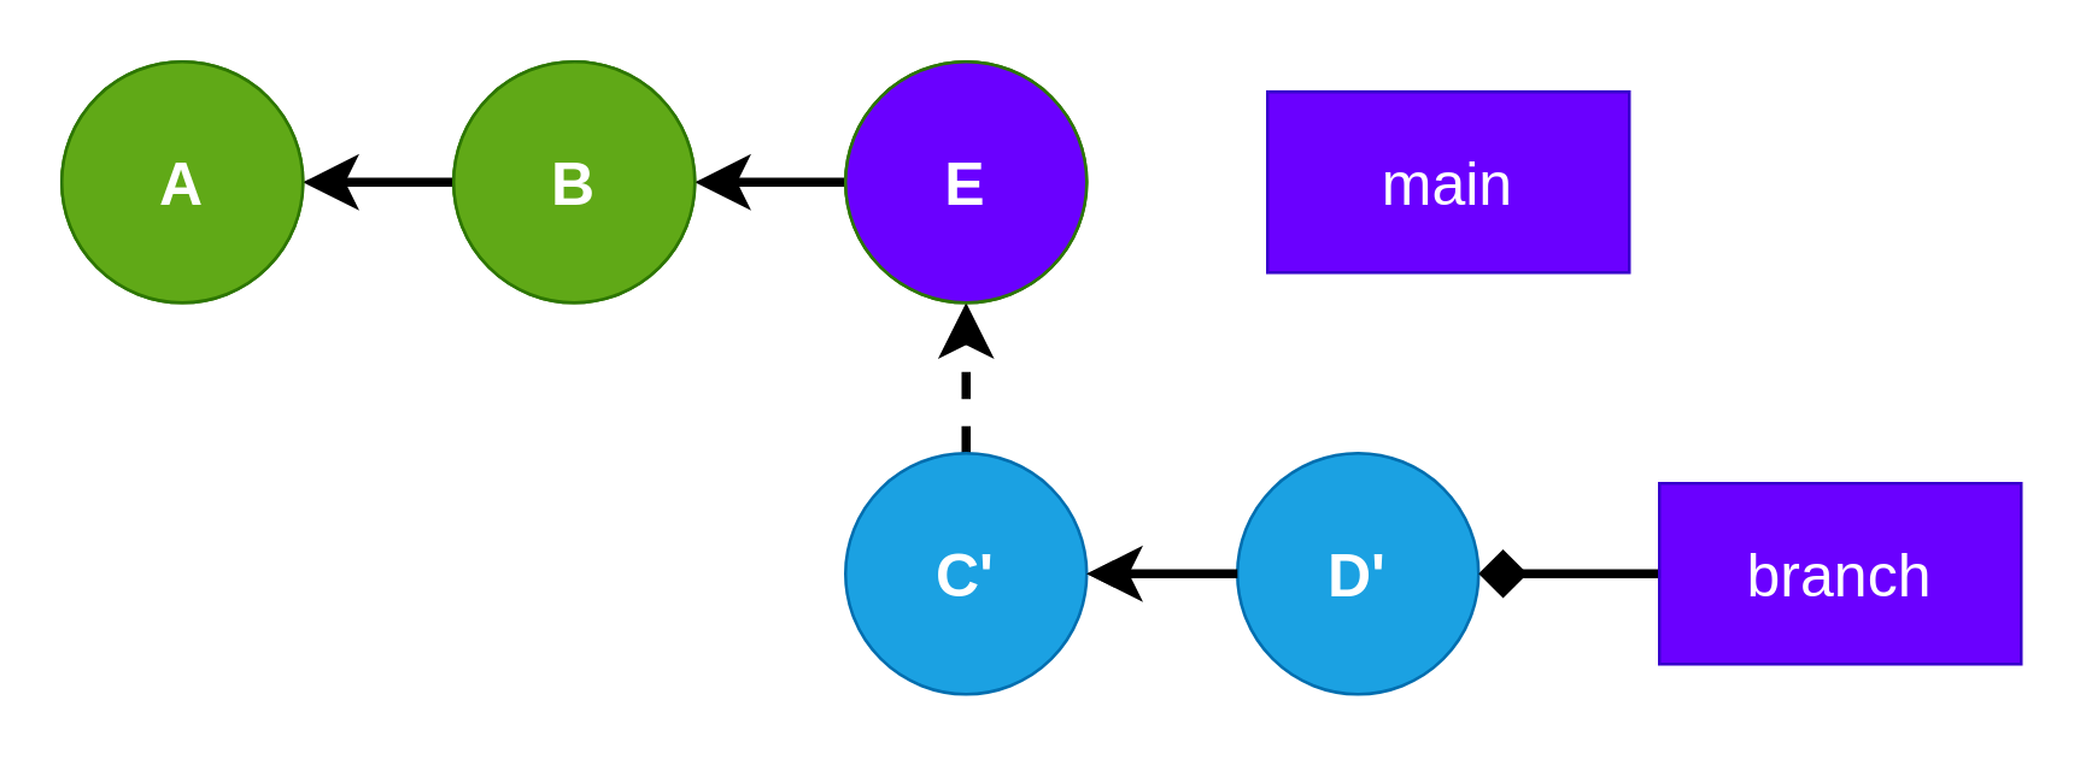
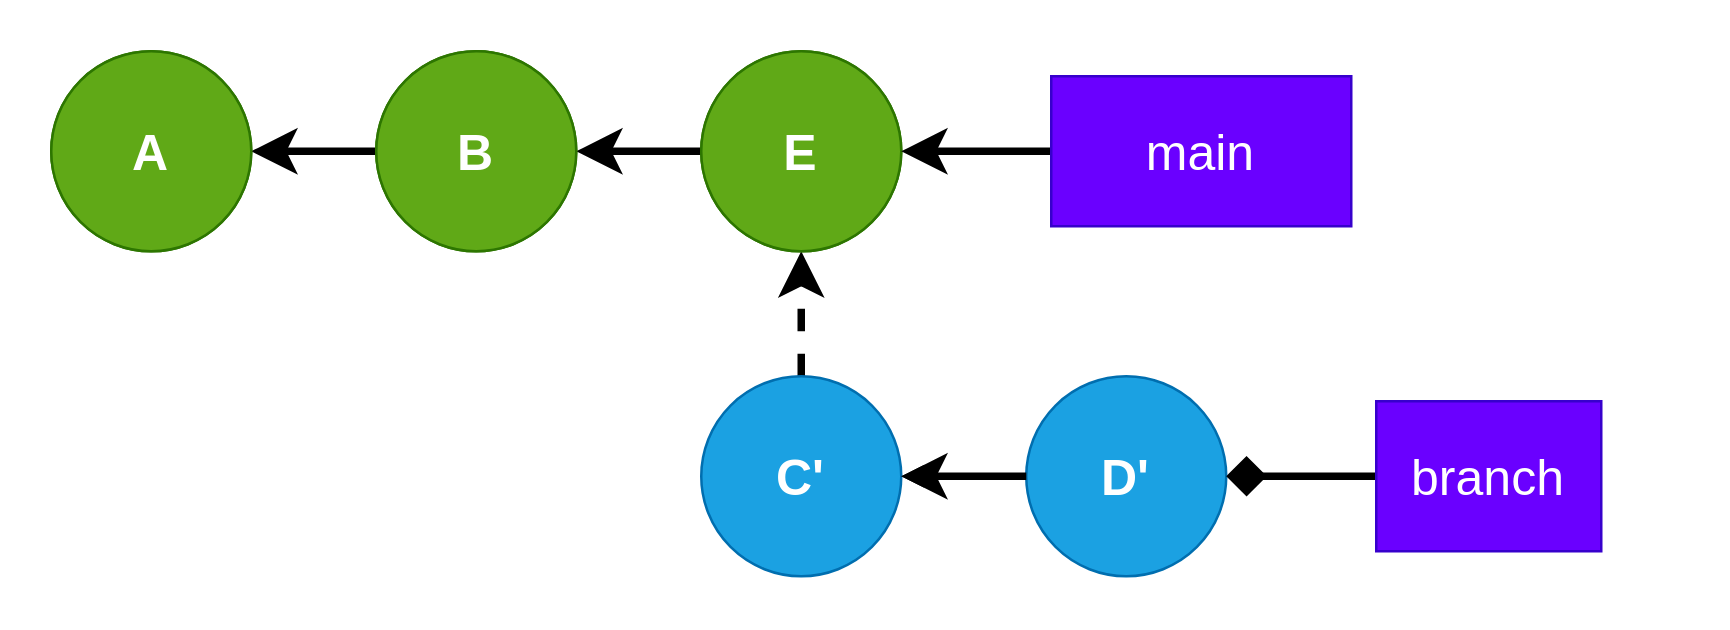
- <mxCell id="14" value="E" style="ellipse;whiteSpace=wrap;html=1;aspect=fixed;fillColor=#6a00ff;strokeColor=#2D7600;fontColor=#ffffff;fontStyle=1;fontSize=20;" parent="1" vertex="1"><mxGeometry x="280" y="20" width="80" height="80" as="geometry" /></mxCell>
+ <mxCell id="14" value="E" style="ellipse;whiteSpace=wrap;html=1;aspect=fixed;fillColor=#60a917;strokeColor=#2D7600;fontColor=#ffffff;fontStyle=1;fontSize=20;" parent="1" vertex="1"><mxGeometry x="280" y="20" width="80" height="80" as="geometry" /></mxCell>
+ <mxCell id="15" style="edgeStyle=none;html=1;entryX=1;entryY=0.5;entryDx=0;entryDy=0;fontSize=20;strokeWidth=3;endSize=9;" parent="1" source="16" target="14" edge="1"><mxGeometry relative="1" as="geometry" /></mxCell>
- <mxCell id="18" value="branch" style="rounded=0;whiteSpace=wrap;html=1;fontSize=20;fillColor=#6a00ff;fontColor=#ffffff;strokeColor=#3700CC;" parent="1" vertex="1"><mxGeometry x="550" y="160" width="120" height="60" as="geometry" /></mxCell>
+ <mxCell id="18" value="branch" style="rounded=0;whiteSpace=wrap;html=1;fontSize=20;fillColor=#6a00ff;fontColor=#ffffff;strokeColor=#3700CC;" parent="1" vertex="1"><mxGeometry x="550" y="160" width="90" height="60" as="geometry" /></mxCell>
